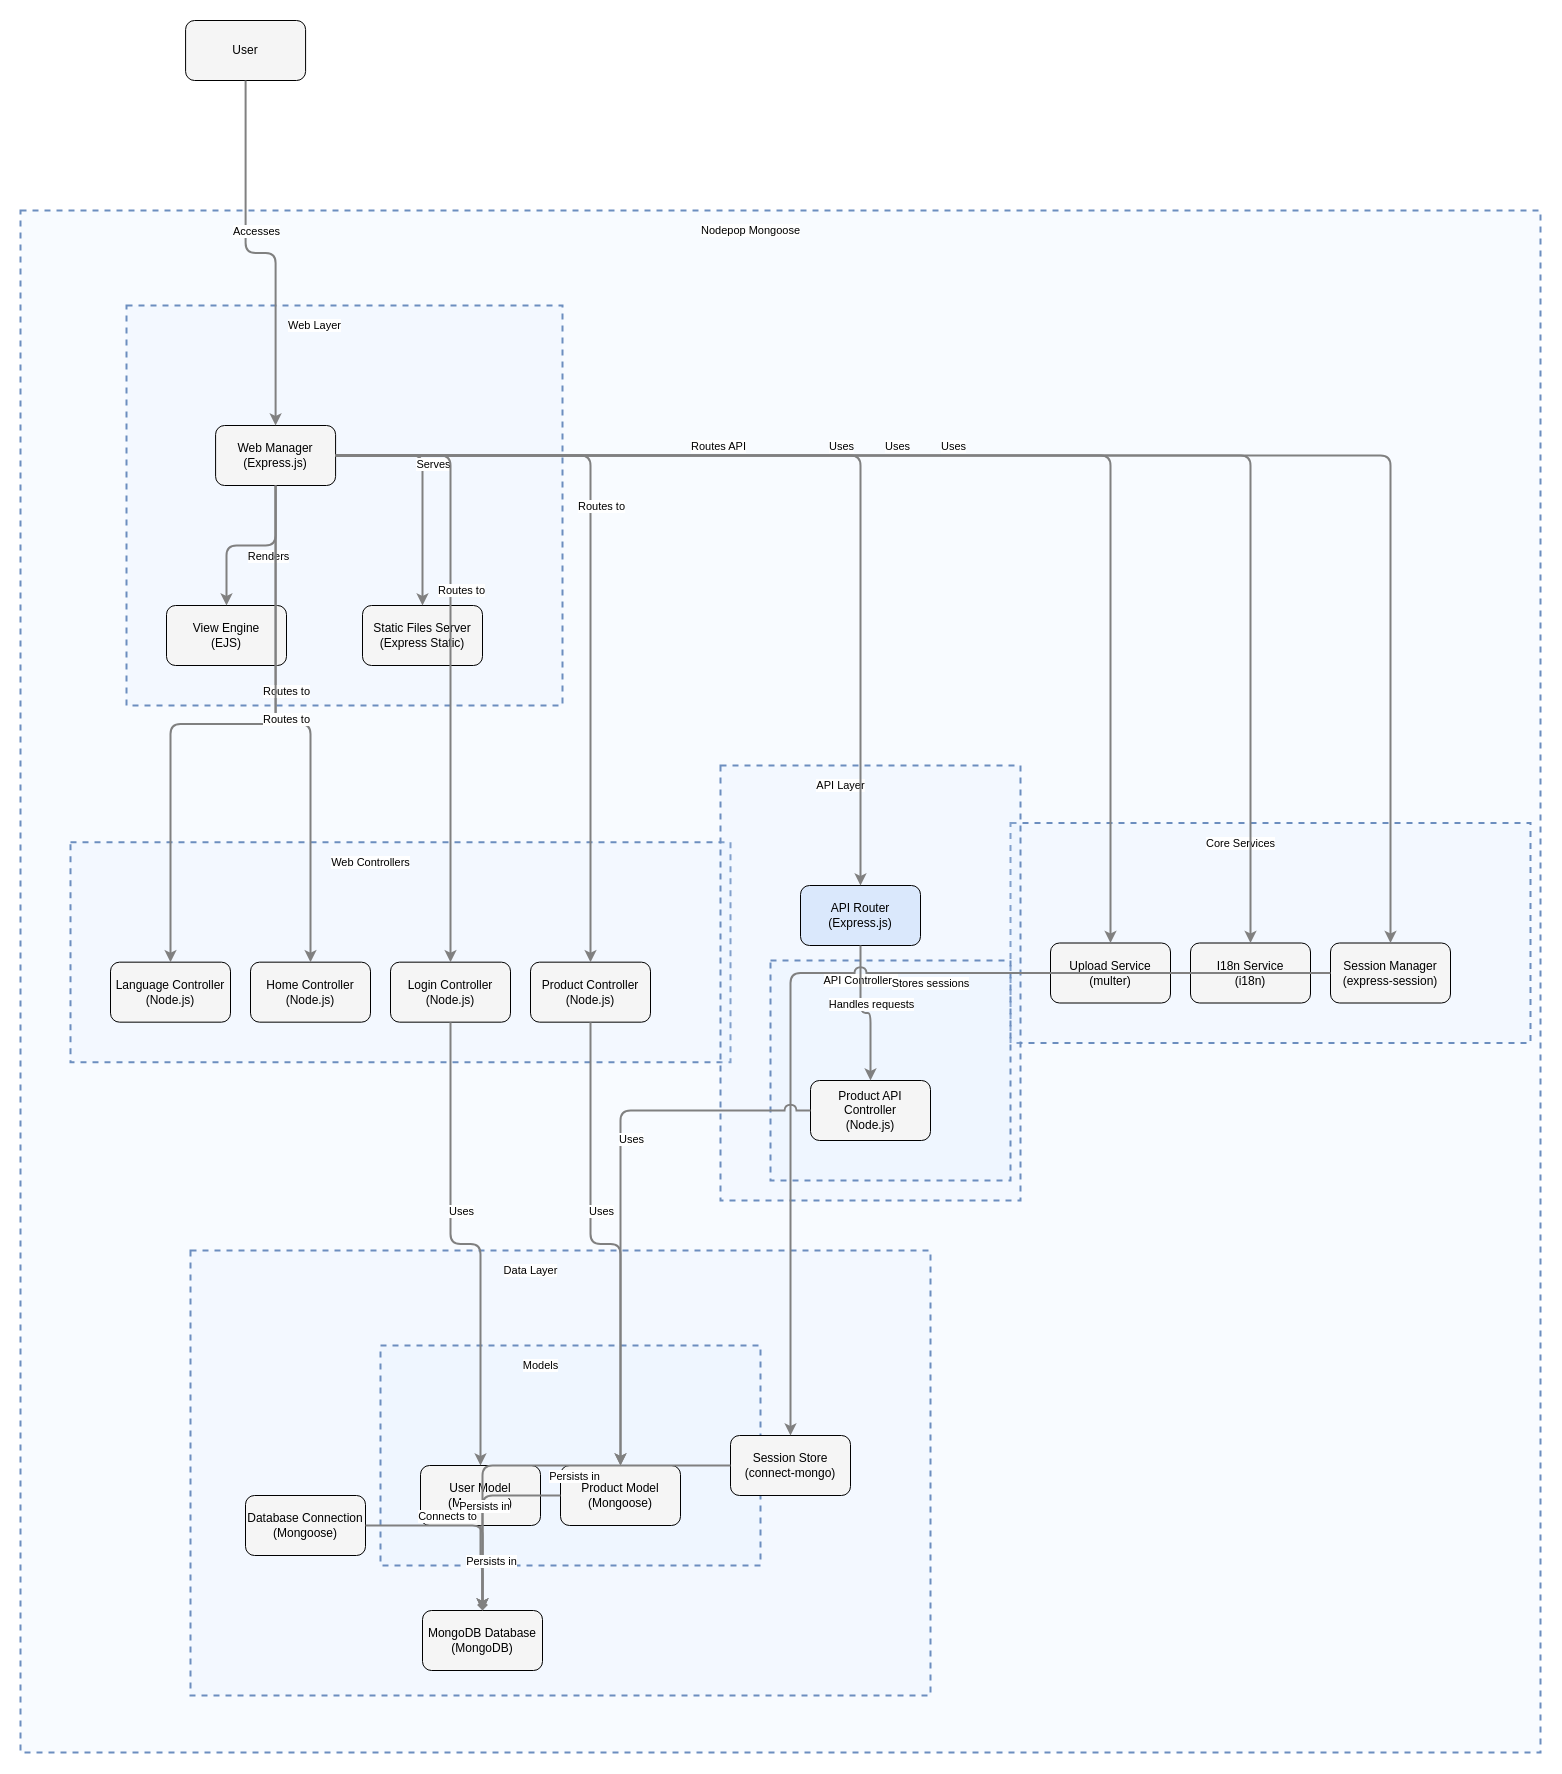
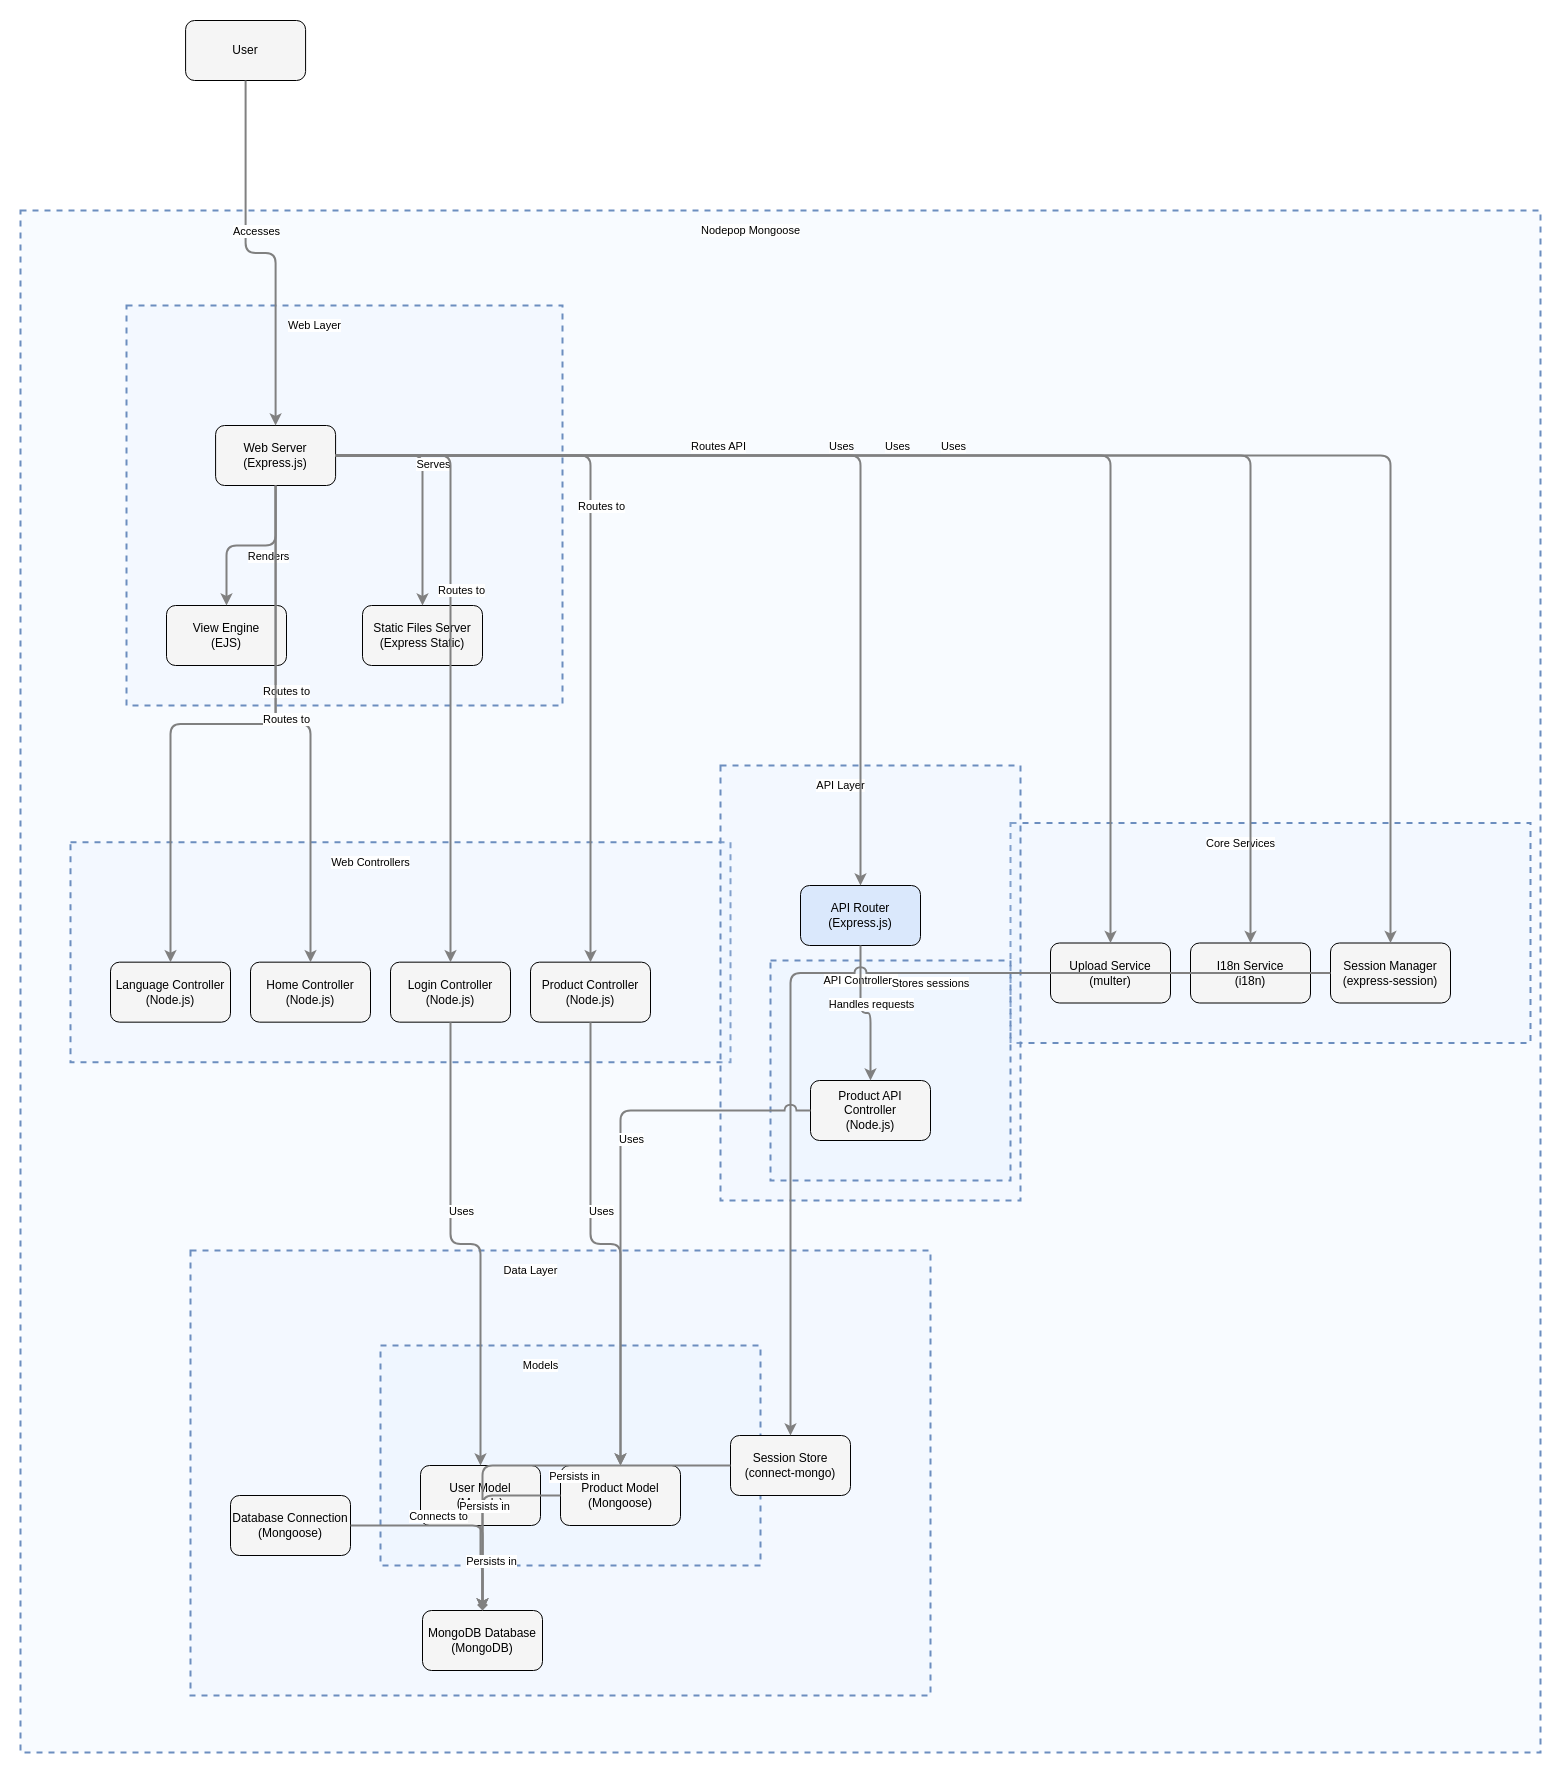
- <mxCell id="19" value="Web Manager&lt;br&gt;(Express.js)" style="rounded=1;whiteSpace=wrap;html=1;fillColor=#f5f5f5" vertex="1" parent="14"><mxGeometry x="89.091" y="120" width="120" height="60" as="geometry" /></mxCell>
+ <mxCell id="19" value="Web Server&lt;br&gt;(Express.js)" style="rounded=1;whiteSpace=wrap;html=1;fillColor=#f5f5f5" vertex="1" parent="14"><mxGeometry x="89.091" y="120" width="120" height="60" as="geometry" /></mxCell>
- <mxCell id="35" value="User Model&lt;br&gt;(Mongoose)" style="rounded=1;whiteSpace=wrap;html=1;fillColor=#f5f5f5" vertex="1" parent="2"><mxGeometry x="40" y="120" width="120" height="60" as="geometry" /></mxCell>
+ <mxCell id="35" value="User Model&lt;br&gt;(Models)" style="rounded=1;whiteSpace=wrap;html=1;fillColor=#f5f5f5" vertex="1" parent="2"><mxGeometry x="40" y="120" width="120" height="60" as="geometry" /></mxCell>
- <mxCell id="31" value="Database Connection&lt;br&gt;(Mongoose)" style="rounded=1;whiteSpace=wrap;html=1;fillColor=#f5f5f5" vertex="1" parent="6"><mxGeometry x="55" y="245" width="120" height="60" as="geometry" /></mxCell>
+ <mxCell id="31" value="Database Connection&lt;br&gt;(Mongoose)" style="rounded=1;whiteSpace=wrap;html=1;fillColor=#f5f5f5" vertex="1" parent="6"><mxGeometry x="40" y="245" width="120" height="60" as="geometry" /></mxCell>
